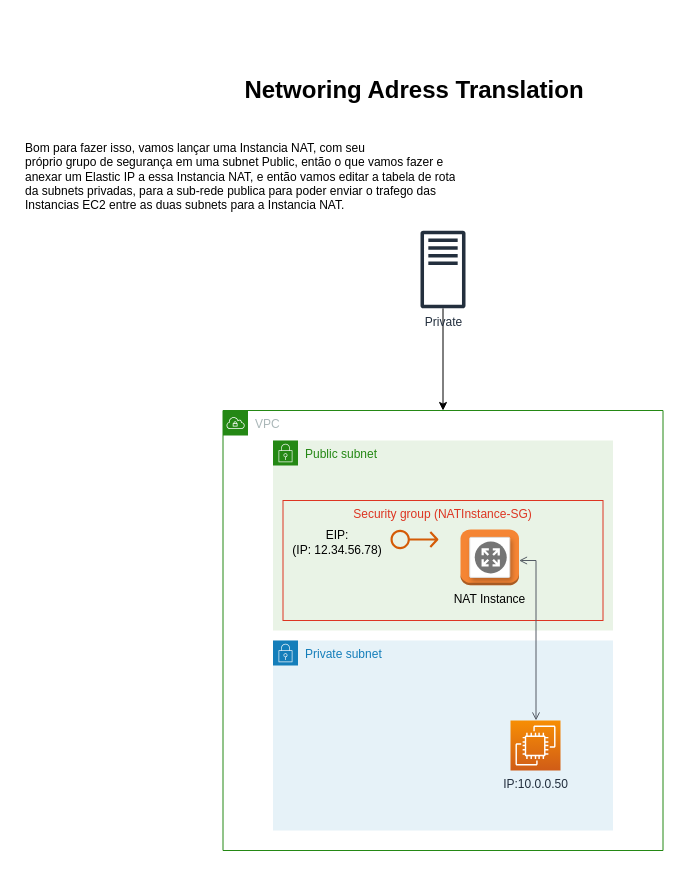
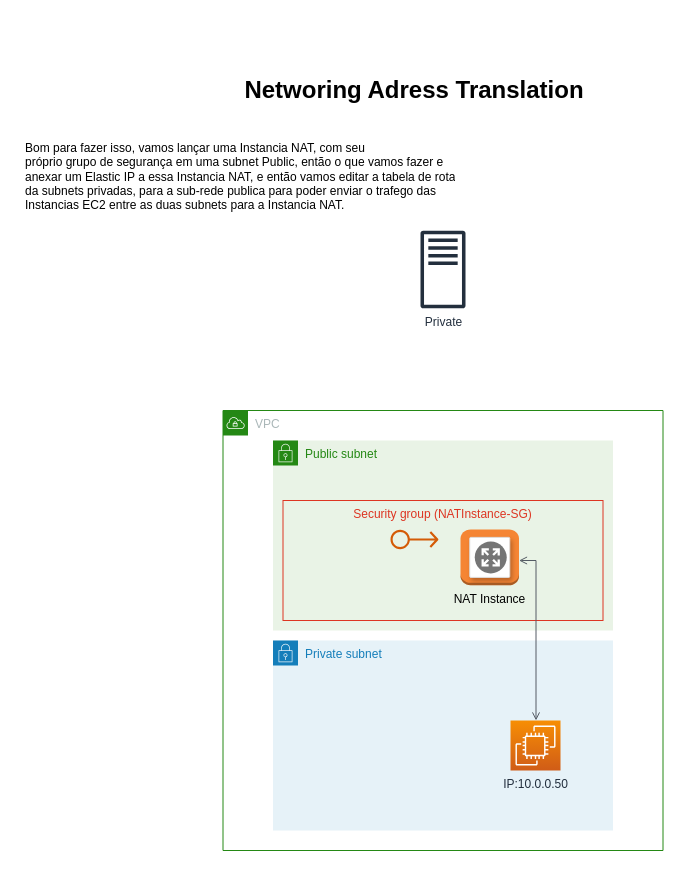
- <mxCell id="15" style="edgeStyle=orthogonalEdgeStyle;rounded=0;orthogonalLoop=1;jettySize=auto;html=1;fontSize=12;" edge="1" parent="1" source="16" target="4"><mxGeometry relative="1" as="geometry" /></mxCell>
- <mxCell id="11" value="EIP:&lt;br&gt;(IP: 12.34.56.78)" style="text;html=1;strokeColor=none;fillColor=none;align=center;verticalAlign=middle;whiteSpace=wrap;rounded=0;fontSize=12;" vertex="1" parent="5"><mxGeometry x="10" y="86.88" width="107.5" height="30" as="geometry" /></mxCell>
